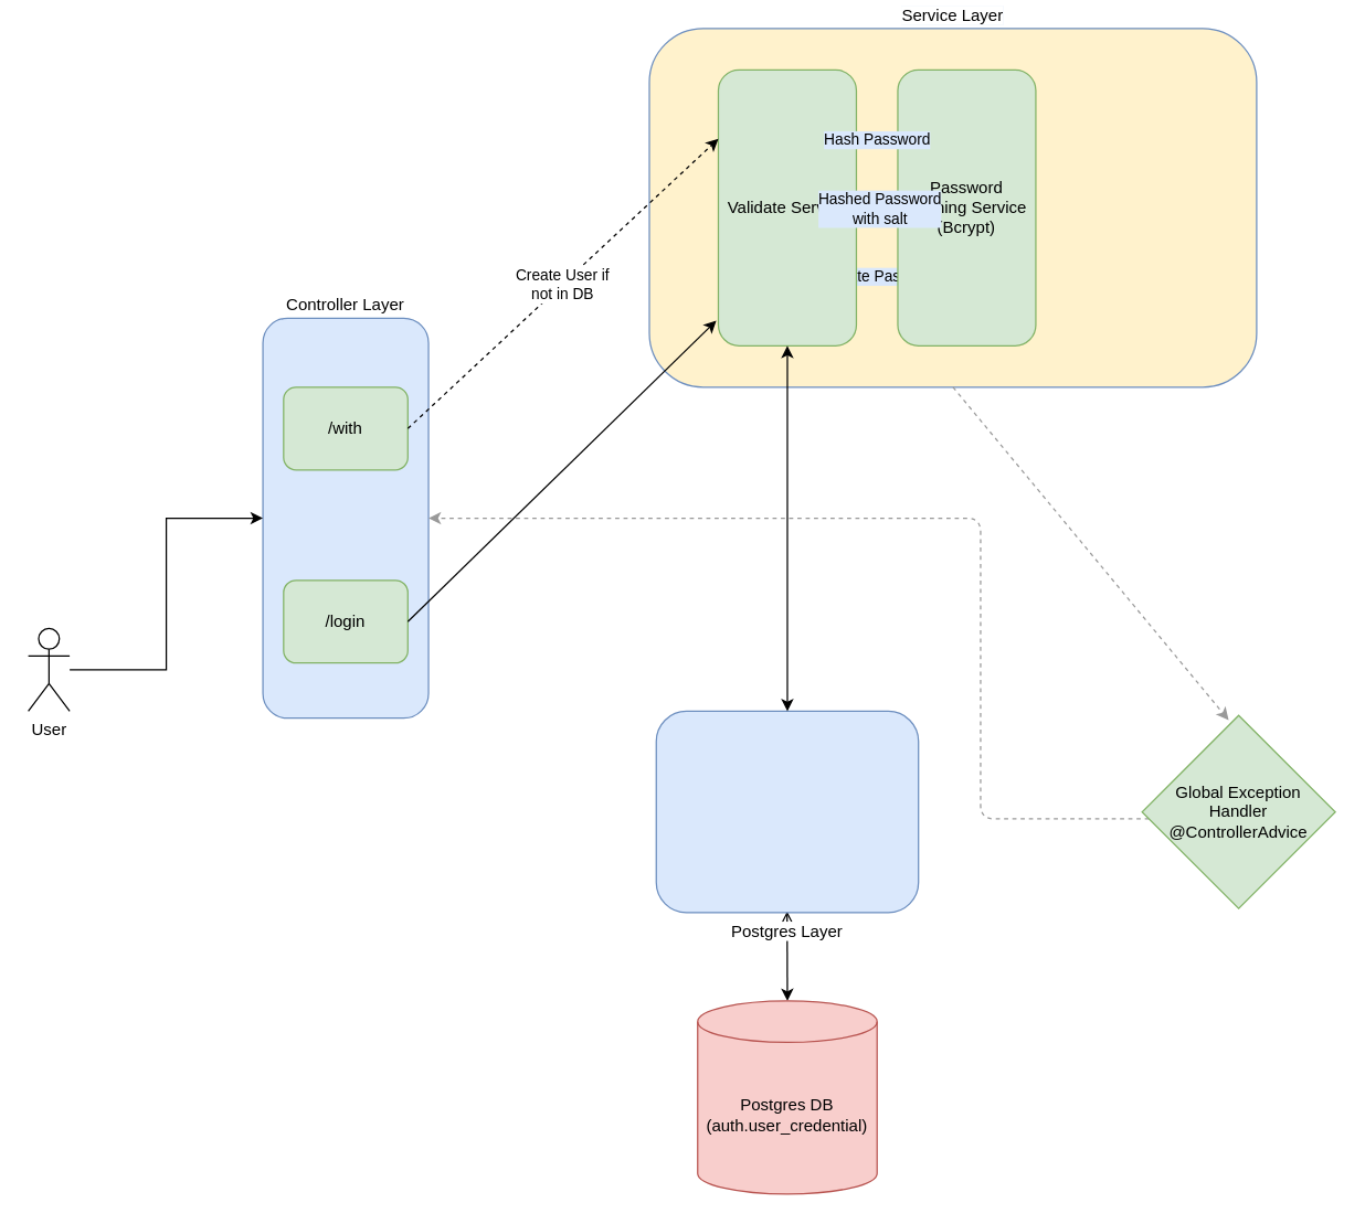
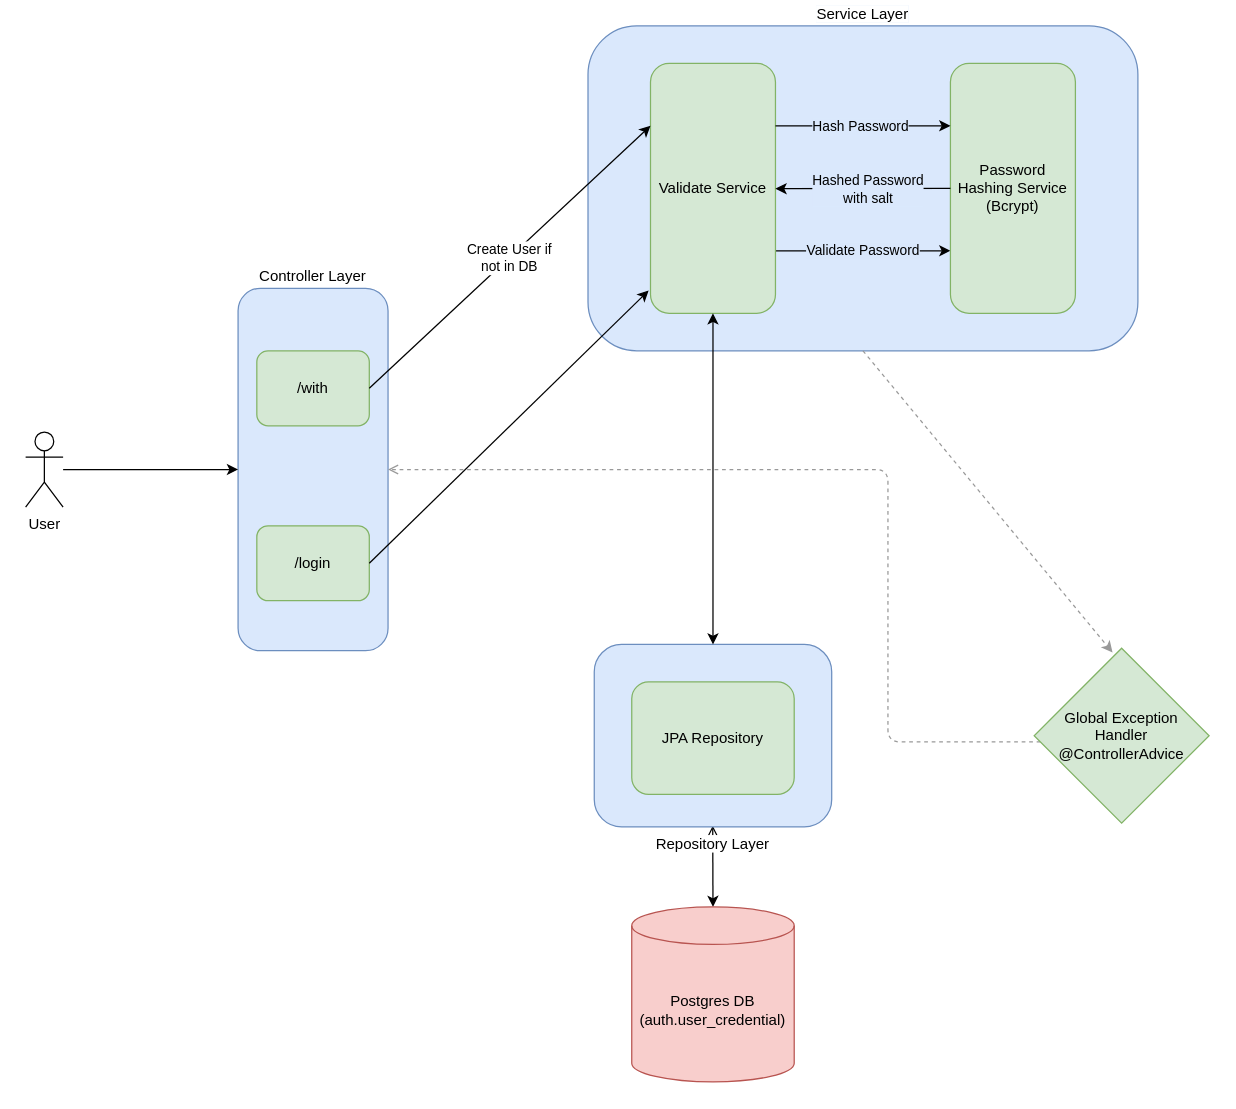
- <mxCell id="8" value="&lt;span style=&quot;background-color: rgb(255, 255, 255);&quot;&gt;Service Layer&lt;/span&gt;" style="rounded=1;whiteSpace=wrap;html=1;labelPosition=center;verticalLabelPosition=top;align=center;verticalAlign=bottom;fillColor=#fff2cc;strokeColor=#6c8ebf;labelBackgroundColor=#dae8fc;" vertex="1" parent="1"><mxGeometry x="470" y="20" width="440" height="260" as="geometry" /></mxCell>
+ <mxCell id="8" value="&lt;span style=&quot;background-color: rgb(255, 255, 255);&quot;&gt;Service Layer&lt;/span&gt;" style="rounded=1;whiteSpace=wrap;html=1;labelPosition=center;verticalLabelPosition=top;align=center;verticalAlign=bottom;fillColor=#dae8fc;strokeColor=#6c8ebf;labelBackgroundColor=#dae8fc;" vertex="1" parent="1"><mxGeometry x="470" y="20" width="440" height="260" as="geometry" /></mxCell>
- <mxCell id="12" value="Password Hashing Service (Bcrypt)" style="rounded=1;whiteSpace=wrap;html=1;fillColor=#d5e8d4;strokeColor=#82b366;" vertex="1" parent="1"><mxGeometry x="650" y="50" width="100" height="200" as="geometry" /></mxCell>
+ <mxCell id="12" value="Password Hashing Service (Bcrypt)" style="rounded=1;whiteSpace=wrap;html=1;fillColor=#d5e8d4;strokeColor=#82b366;" vertex="1" parent="1"><mxGeometry x="760" y="50" width="100" height="200" as="geometry" /></mxCell>
- <mxCell id="13" style="rounded=0;orthogonalLoop=1;jettySize=auto;html=1;exitX=1;exitY=0.5;exitDx=0;exitDy=0;entryX=0;entryY=0.25;entryDx=0;entryDy=0;dashed=1;" edge="1" parent="1" source="4" target="11"><mxGeometry relative="1" as="geometry" /></mxCell>
+ <mxCell id="13" style="rounded=0;orthogonalLoop=1;jettySize=auto;html=1;exitX=1;exitY=0.5;exitDx=0;exitDy=0;entryX=0;entryY=0.25;entryDx=0;entryDy=0;" edge="1" parent="1" source="4" target="11"><mxGeometry relative="1" as="geometry" /></mxCell>
- <mxCell id="23" style="rounded=1;orthogonalLoop=1;jettySize=auto;html=1;entryX=1;entryY=0.5;entryDx=0;entryDy=0;edgeStyle=orthogonalEdgeStyle;curved=0;dashed=1;strokeColor=#999999;" edge="1" parent="1" source="24" target="3"><mxGeometry relative="1" as="geometry"><Array as="points"><mxPoint x="710" y="593" /><mxPoint x="710" y="375" /></Array></mxGeometry></mxCell>
+ <mxCell id="23" style="rounded=1;orthogonalLoop=1;jettySize=auto;html=1;entryX=1;entryY=0.5;entryDx=0;entryDy=0;edgeStyle=orthogonalEdgeStyle;curved=0;dashed=1;strokeColor=#999999;endArrow=open;" edge="1" parent="1" source="24" target="3"><mxGeometry relative="1" as="geometry"><Array as="points"><mxPoint x="710" y="593" /><mxPoint x="710" y="375" /></Array></mxGeometry></mxCell>
- <mxCell id="7" value="User" style="shape=umlActor;verticalLabelPosition=bottom;verticalAlign=top;html=1;outlineConnect=0;" vertex="1" parent="1"><mxGeometry x="20" y="455" width="30" height="60" as="geometry" /></mxCell>
+ <mxCell id="7" value="User" style="shape=umlActor;verticalLabelPosition=bottom;verticalAlign=top;html=1;outlineConnect=0;" vertex="1" parent="1"><mxGeometry x="20" y="345" width="30" height="60" as="geometry" /></mxCell>
+ <mxCell id="16" value="JPA Repository" style="rounded=1;whiteSpace=wrap;html=1;fillColor=#d5e8d4;strokeColor=#82b366;" vertex="1" parent="1"><mxGeometry x="505" y="545" width="130" height="90" as="geometry" /></mxCell>
- <mxCell id="15" value="&lt;span style=&quot;background-color: rgb(255, 255, 255);&quot;&gt;Postgres Layer&lt;/span&gt;" style="rounded=1;whiteSpace=wrap;html=1;labelPosition=center;verticalLabelPosition=bottom;align=center;verticalAlign=top;fillColor=#dae8fc;strokeColor=#6c8ebf;" vertex="1" parent="1"><mxGeometry x="475" y="515" width="190" height="146" as="geometry" /></mxCell>
+ <mxCell id="15" value="&lt;span style=&quot;background-color: rgb(255, 255, 255);&quot;&gt;Repository Layer&lt;/span&gt;" style="rounded=1;whiteSpace=wrap;html=1;labelPosition=center;verticalLabelPosition=bottom;align=center;verticalAlign=top;fillColor=#dae8fc;strokeColor=#6c8ebf;" vertex="1" parent="1"><mxGeometry x="475" y="515" width="190" height="146" as="geometry" /></mxCell>
